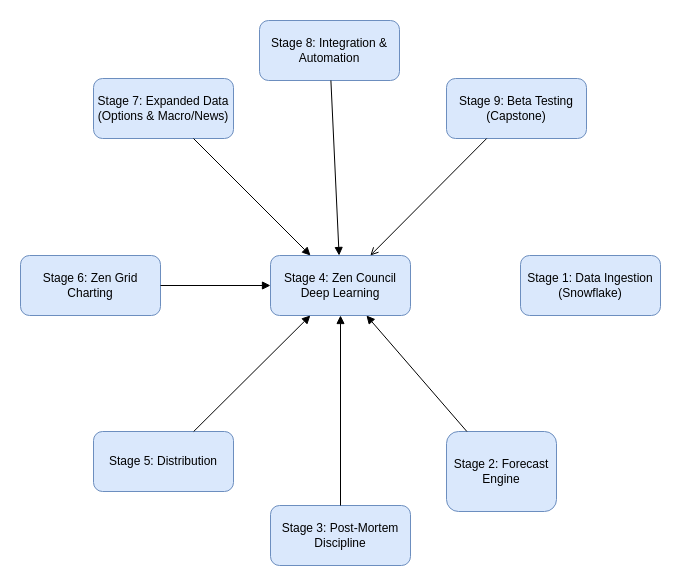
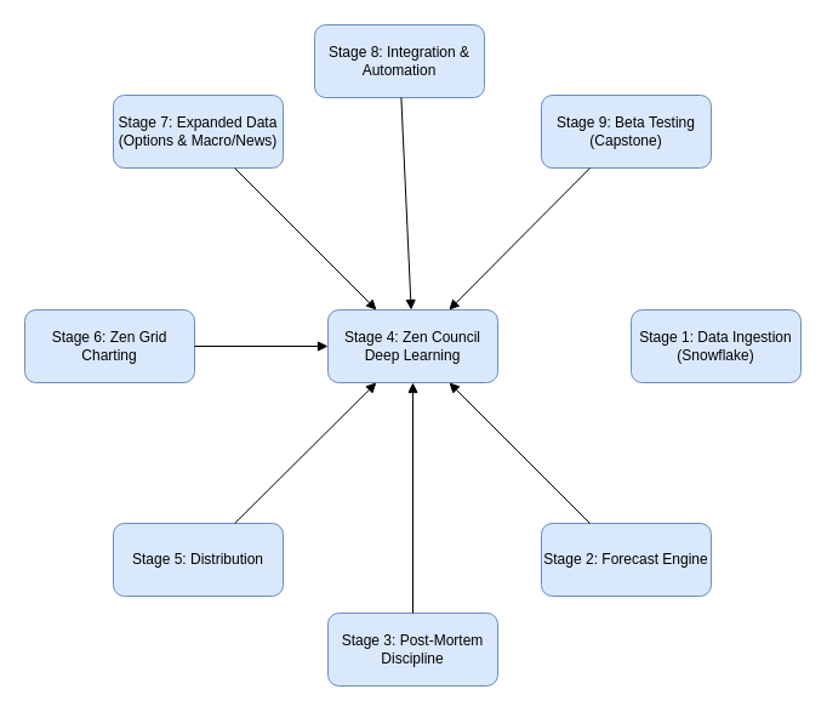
- <mxCell id="17" style="endArrow=open;html=1;strokeColor=#000000;" parent="1" source="10" target="5" edge="1"><mxGeometry relative="1" as="geometry" /></mxCell>
+ <mxCell id="17" style="endArrow=block;html=1;strokeColor=#000000;" parent="1" source="10" target="5" edge="1"><mxGeometry relative="1" as="geometry" /></mxCell>
- <mxCell id="3" value="Stage 2: Forecast Engine" style="shape=rectangle;rounded=1;whiteSpace=wrap;html=1;fillColor=#dae8fc;strokeColor=#6c8ebf;" parent="1" vertex="1"><mxGeometry x="446" y="431" width="110" height="80" as="geometry" /></mxCell>
+ <mxCell id="3" value="Stage 2: Forecast Engine" style="shape=rectangle;rounded=1;whiteSpace=wrap;html=1;fillColor=#dae8fc;strokeColor=#6c8ebf;" parent="1" vertex="1"><mxGeometry x="446" y="431" width="140" height="60" as="geometry" /></mxCell>
